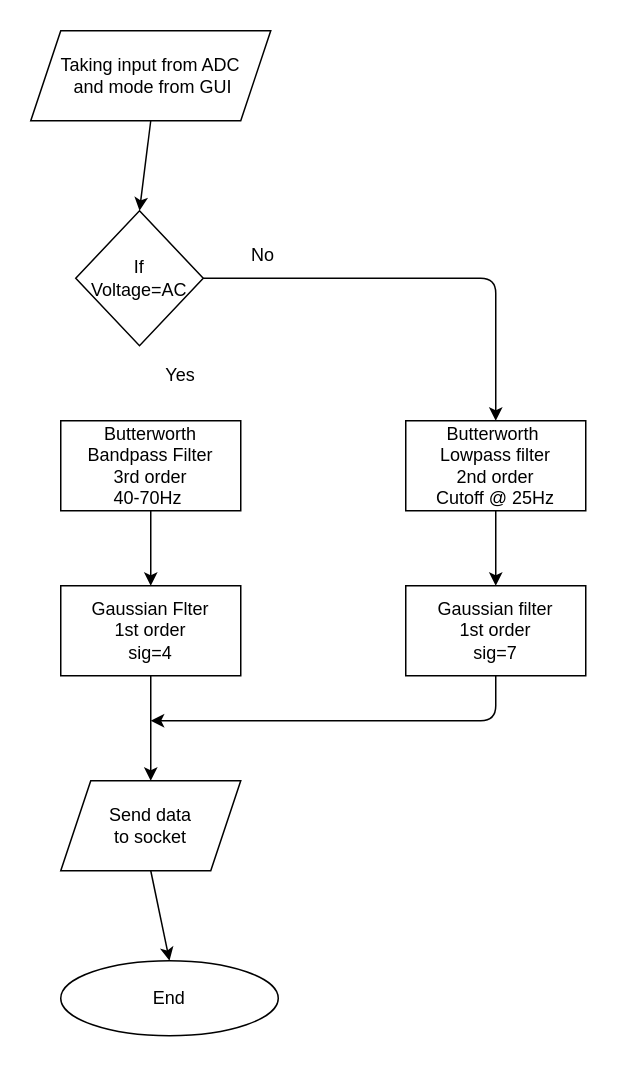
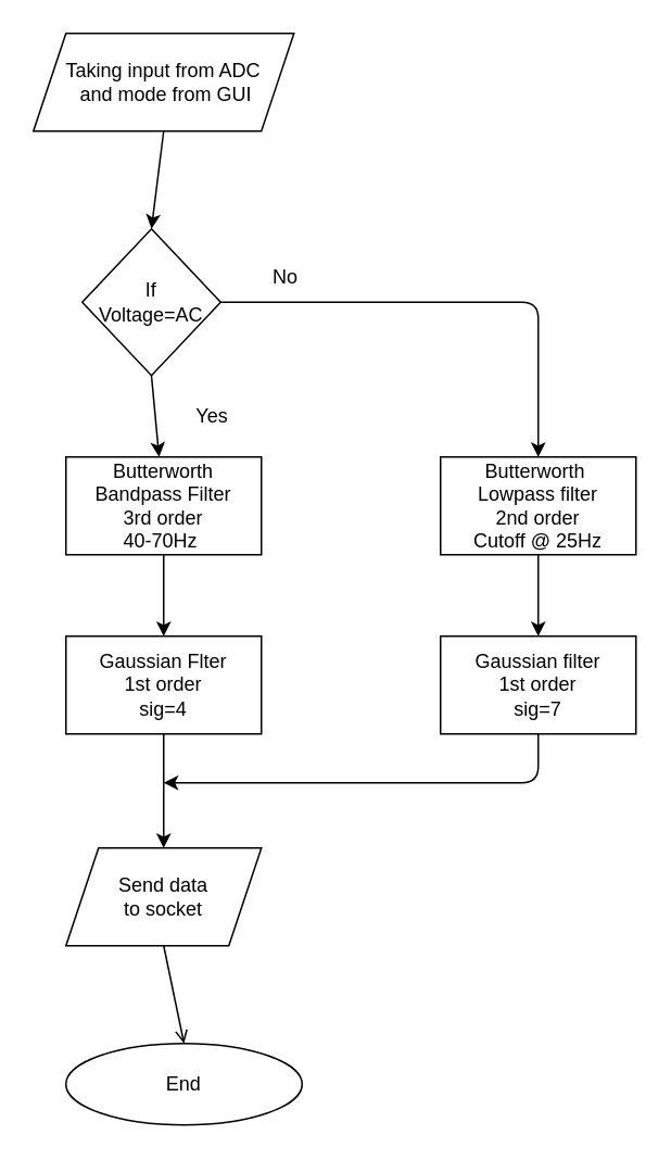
- <mxCell id="18" value="Yes" style="text;html=1;strokeColor=none;fillColor=none;align=center;verticalAlign=middle;whiteSpace=wrap;rounded=0;" vertex="1" parent="1"><mxGeometry x="100" y="240" width="40" height="20" as="geometry" /></mxCell>
+ <mxCell id="18" value="Yes" style="text;html=1;strokeColor=none;fillColor=none;align=center;verticalAlign=middle;whiteSpace=wrap;rounded=0;" vertex="1" parent="1"><mxGeometry x="110" y="245" width="40" height="20" as="geometry" /></mxCell>
+ <mxCell id="11" value="" style="endArrow=classic;html=1;exitX=0.5;exitY=1;exitDx=0;exitDy=0;" edge="1" parent="1" source="3" target="4"><mxGeometry width="50" height="50" relative="1" as="geometry"><mxPoint x="150" y="240" as="sourcePoint" /><mxPoint x="200" y="190" as="targetPoint" /></mxGeometry></mxCell>
- <mxCell id="17" value="" style="endArrow=classic;html=1;exitX=0.5;exitY=1;exitDx=0;exitDy=0;entryX=0.5;entryY=0;entryDx=0;entryDy=0;" edge="1" parent="1" source="8" target="9"><mxGeometry width="50" height="50" relative="1" as="geometry"><mxPoint x="150" y="440" as="sourcePoint" /><mxPoint x="200" y="390" as="targetPoint" /></mxGeometry></mxCell>
+ <mxCell id="17" value="" style="endArrow=open;html=1;exitX=0.5;exitY=1;exitDx=0;exitDy=0;entryX=0.5;entryY=0;entryDx=0;entryDy=0;" edge="1" parent="1" source="8" target="9"><mxGeometry width="50" height="50" relative="1" as="geometry"><mxPoint x="150" y="440" as="sourcePoint" /><mxPoint x="200" y="390" as="targetPoint" /></mxGeometry></mxCell>
